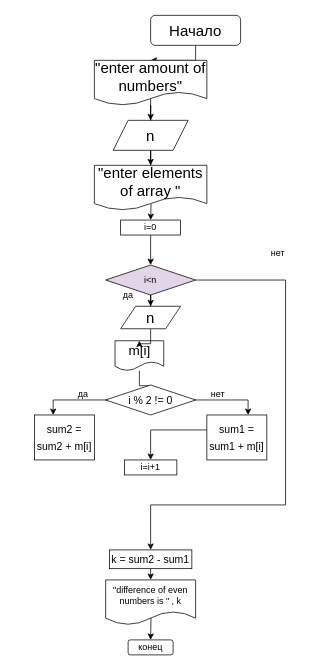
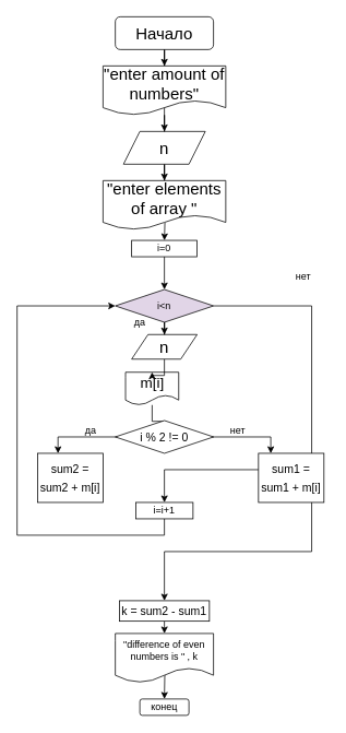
- <mxCell id="25" value="&lt;font style=&quot;font-size: 20px&quot;&gt;Начало&lt;/font&gt;" style="rounded=1;whiteSpace=wrap;html=1;fontSize=12;glass=0;strokeWidth=1;shadow=0;" parent="1" vertex="1"><mxGeometry x="200" y="20" width="120" height="40" as="geometry" /></mxCell>
+ <mxCell id="25" value="&lt;font style=&quot;font-size: 20px&quot;&gt;Начало&lt;/font&gt;" style="rounded=1;whiteSpace=wrap;html=1;fontSize=12;glass=0;strokeWidth=1;shadow=0;" parent="1" vertex="1"><mxGeometry x="140" y="20" width="120" height="40" as="geometry" /></mxCell>
+ <mxCell id="7" value="" style="edgeStyle=orthogonalEdgeStyle;rounded=0;orthogonalLoop=1;jettySize=auto;html=1;entryX=0;entryY=0.5;entryDx=0;entryDy=0;" edge="1" parent="1" source="8" target="6"><mxGeometry relative="1" as="geometry"><mxPoint x="-60" y="373" as="targetPoint" /><Array as="points"><mxPoint x="200" y="653" /><mxPoint x="20" y="653" /><mxPoint x="20" y="373" /></Array></mxGeometry></mxCell>
- <mxCell id="20" value="&lt;font style=&quot;font-size: 14px&quot;&gt;sum1 = sum1 + m[i]&lt;/font&gt;" style="whiteSpace=wrap;html=1;fontSize=18;" parent="1" vertex="1"><mxGeometry x="275" y="553" width="80" height="60" as="geometry" /></mxCell>
+ <mxCell id="20" value="&lt;font style=&quot;font-size: 14px&quot;&gt;sum1 = sum1 + m[i]&lt;/font&gt;" style="whiteSpace=wrap;html=1;fontSize=18;" parent="1" vertex="1"><mxGeometry x="315" y="553" width="80" height="60" as="geometry" /></mxCell>
